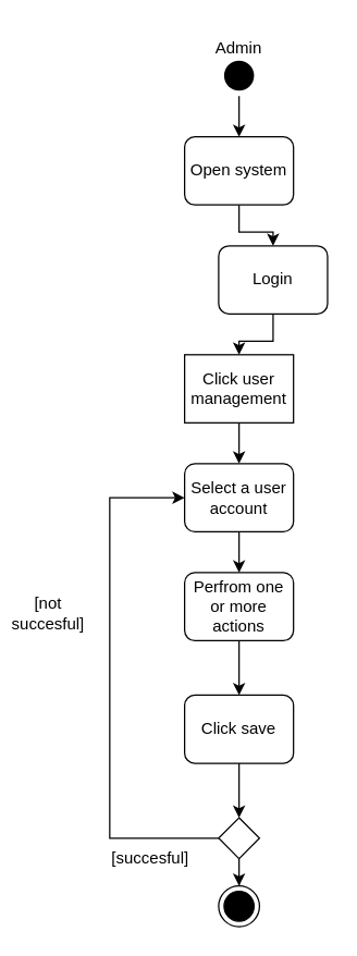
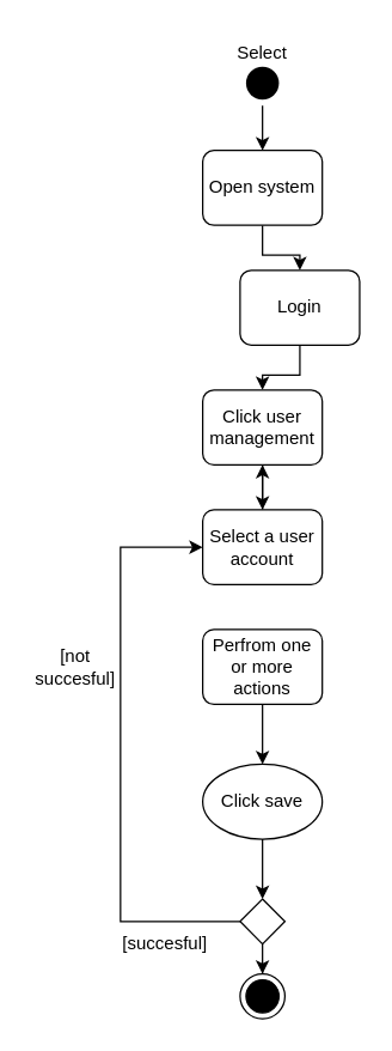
- <mxCell id="5" value="Admin" style="text;html=1;align=center;verticalAlign=middle;whiteSpace=wrap;rounded=0;" vertex="1" parent="1"><mxGeometry x="145" y="20" width="60" height="30" as="geometry" /></mxCell>
+ <mxCell id="5" value="Select" style="text;html=1;align=center;verticalAlign=middle;whiteSpace=wrap;rounded=0;" vertex="1" parent="1"><mxGeometry x="145" y="20" width="60" height="30" as="geometry" /></mxCell>
- <mxCell id="11" value="Click user management" style="whiteSpace=wrap;html=1;rounded=0;" vertex="1" parent="1"><mxGeometry x="135" y="260" width="80" height="50" as="geometry" /></mxCell>
+ <mxCell id="11" value="Click user management" style="rounded=1;whiteSpace=wrap;html=1;" vertex="1" parent="1"><mxGeometry x="135" y="260" width="80" height="50" as="geometry" /></mxCell>
- <mxCell id="15" style="edgeStyle=orthogonalEdgeStyle;rounded=0;orthogonalLoop=1;jettySize=auto;html=1;entryX=0.5;entryY=0;entryDx=0;entryDy=0;" edge="1" parent="1" source="16" target="13"><mxGeometry relative="1" as="geometry" /></mxCell>
+ <mxCell id="15" style="edgeStyle=orthogonalEdgeStyle;rounded=0;orthogonalLoop=1;jettySize=auto;html=1;" edge="1" parent="1" source="16" target="11"><mxGeometry relative="1" as="geometry" /></mxCell>
- <mxCell id="21" value="[not succesful]" style="text;html=1;align=center;verticalAlign=middle;whiteSpace=wrap;rounded=0;" vertex="1" parent="1"><mxGeometry x="5" y="435" width="60" height="30" as="geometry" /></mxCell>
+ <mxCell id="21" value="[not succesful]" style="text;html=1;align=center;verticalAlign=middle;whiteSpace=wrap;rounded=0;" vertex="1" parent="1"><mxGeometry x="20" y="430" width="60" height="30" as="geometry" /></mxCell>
- <mxCell id="23" value="Click save" style="rounded=1;whiteSpace=wrap;html=1;" vertex="1" parent="1"><mxGeometry x="135" y="510" width="80" height="50" as="geometry" /></mxCell>
+ <mxCell id="23" value="Click save" style="ellipse;whiteSpace=wrap;html=1;" vertex="1" parent="1"><mxGeometry x="135" y="510" width="80" height="50" as="geometry" /></mxCell>
